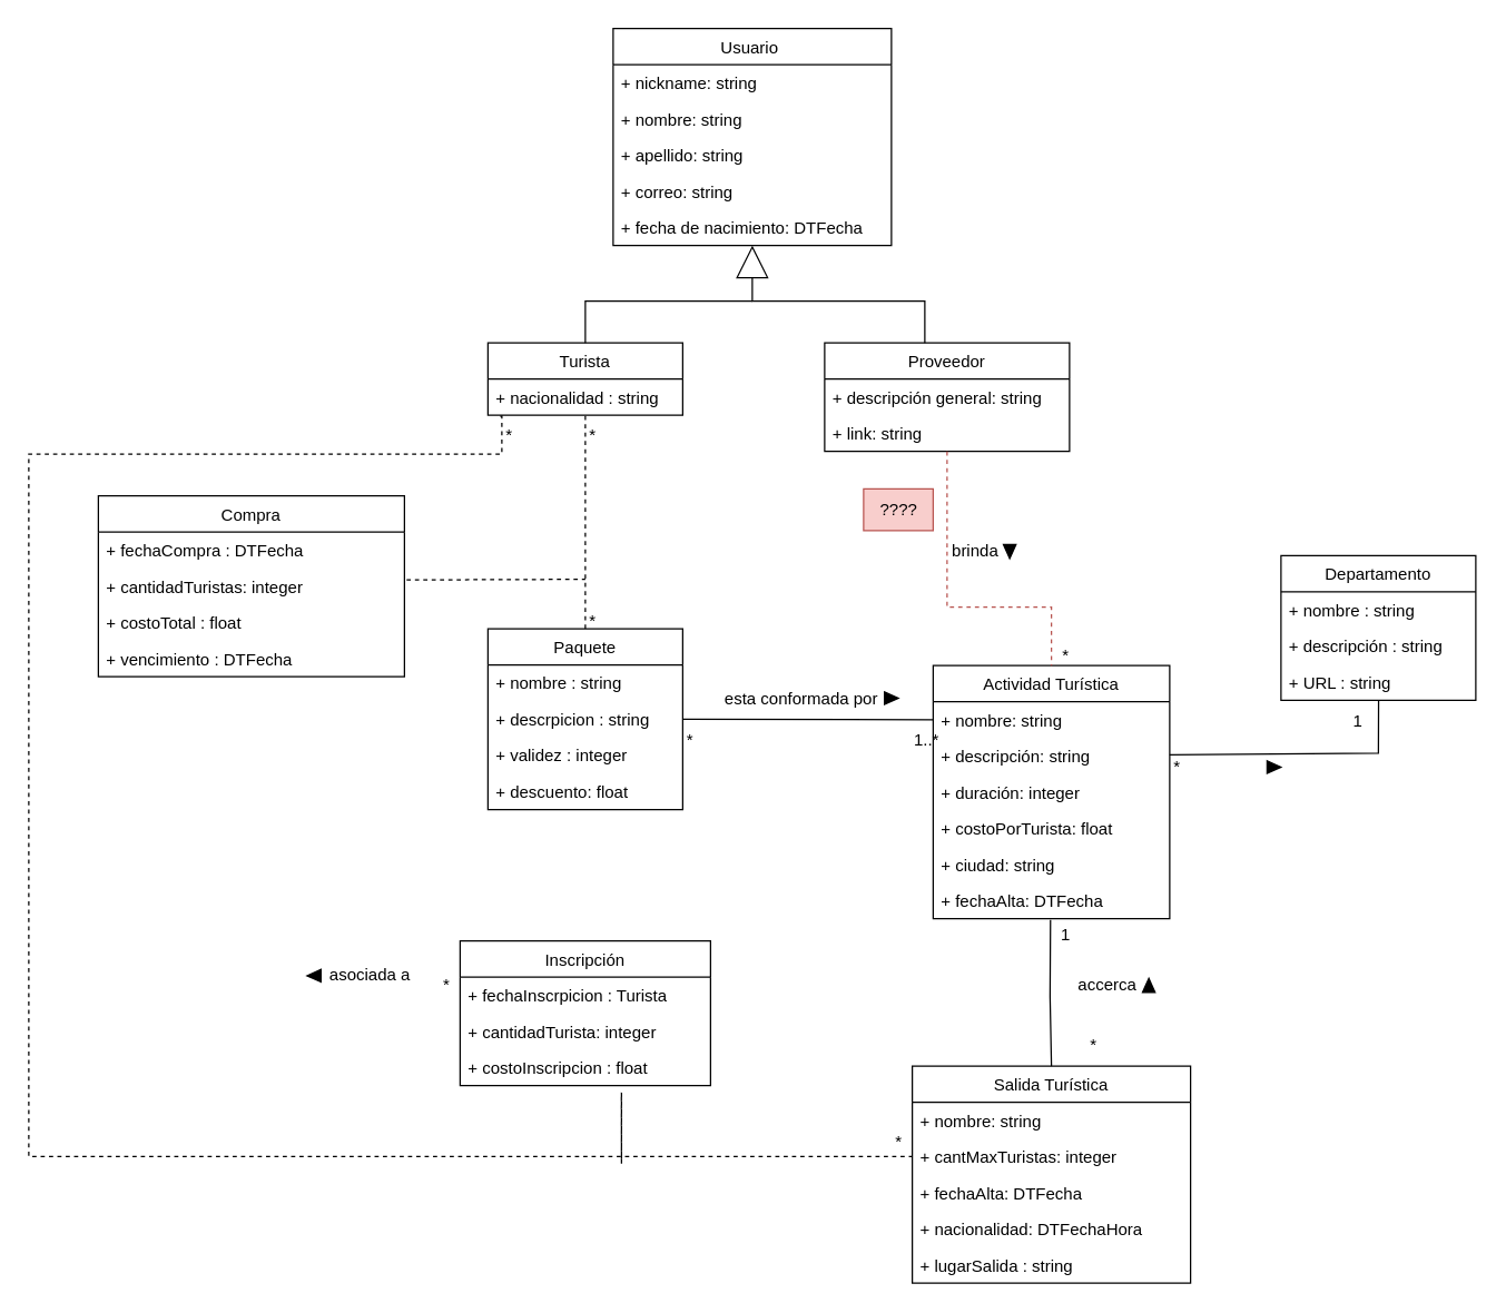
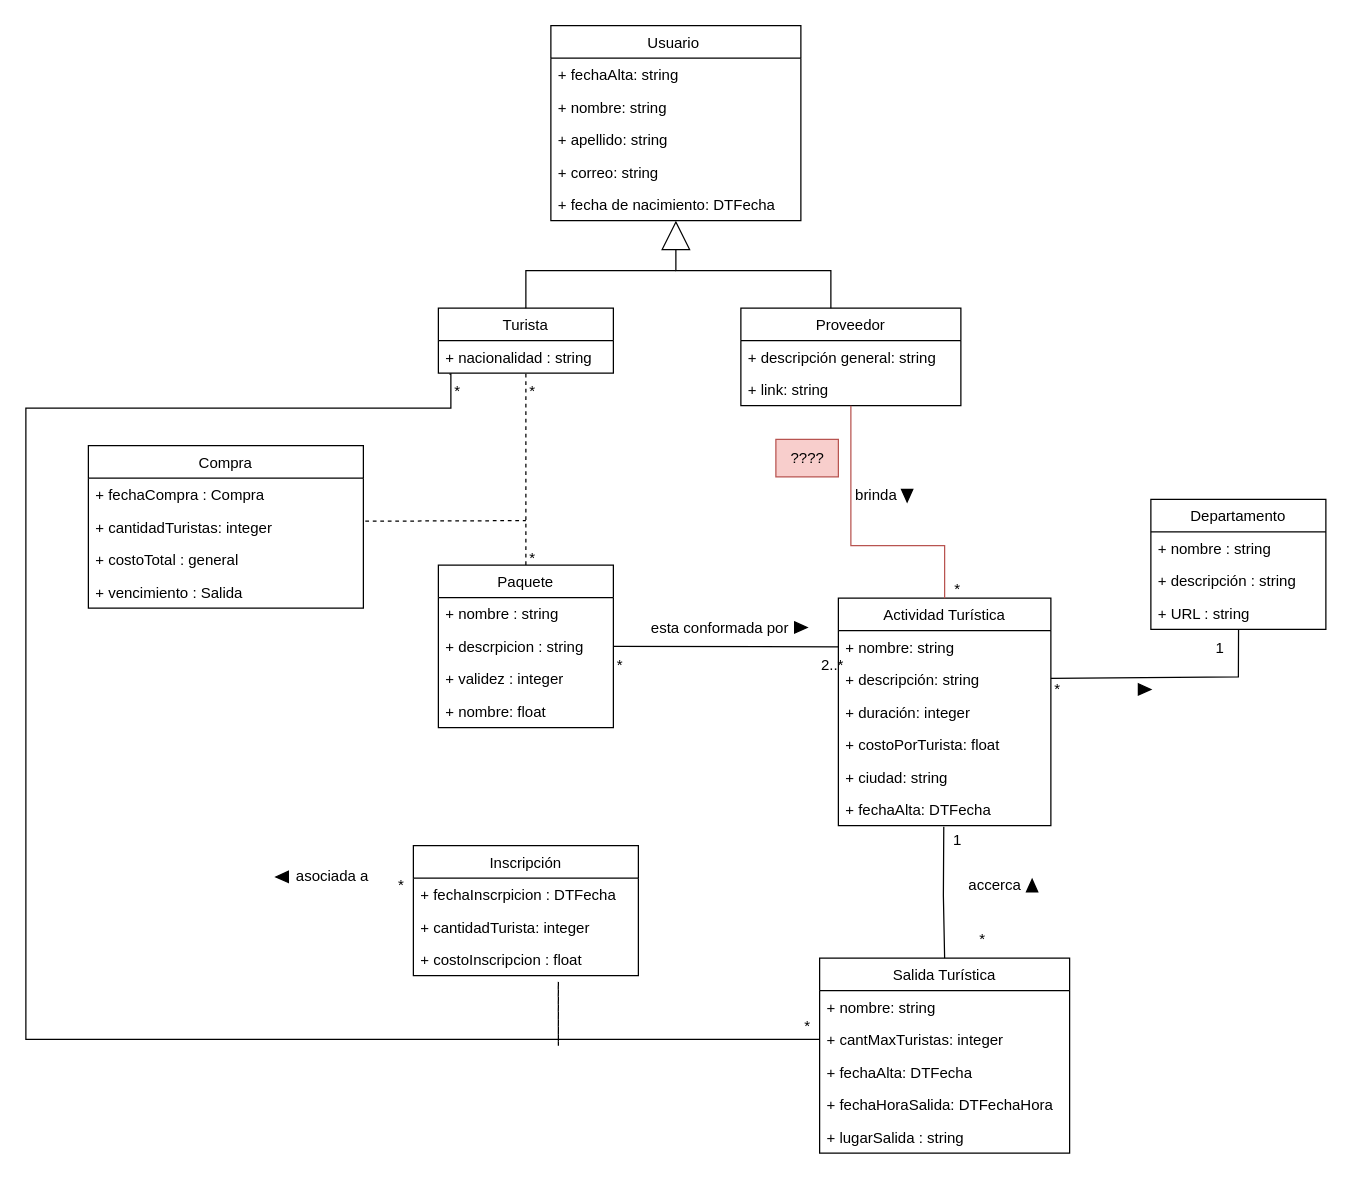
- <mxCell id="3" value="+ nickname: string" style="text;strokeColor=none;fillColor=none;align=left;verticalAlign=top;spacingLeft=4;spacingRight=4;overflow=hidden;rotatable=0;points=[[0,0.5],[1,0.5]];portConstraint=eastwest;" parent="2" vertex="1"><mxGeometry y="26" width="200" height="26" as="geometry" /></mxCell>
+ <mxCell id="3" value="+ fechaAlta: string" style="text;strokeColor=none;fillColor=none;align=left;verticalAlign=top;spacingLeft=4;spacingRight=4;overflow=hidden;rotatable=0;points=[[0,0.5],[1,0.5]];portConstraint=eastwest;" parent="2" vertex="1"><mxGeometry y="26" width="200" height="26" as="geometry" /></mxCell>
- <mxCell id="45" value="+ fechaCompra : DTFecha" style="text;strokeColor=none;fillColor=none;align=left;verticalAlign=top;spacingLeft=4;spacingRight=4;overflow=hidden;rotatable=0;points=[[0,0.5],[1,0.5]];portConstraint=eastwest;" parent="44" vertex="1"><mxGeometry y="26" width="220" height="26" as="geometry" /></mxCell>
+ <mxCell id="45" value="+ fechaCompra : Compra" style="text;strokeColor=none;fillColor=none;align=left;verticalAlign=top;spacingLeft=4;spacingRight=4;overflow=hidden;rotatable=0;points=[[0,0.5],[1,0.5]];portConstraint=eastwest;" parent="44" vertex="1"><mxGeometry y="26" width="220" height="26" as="geometry" /></mxCell>
- <mxCell id="52" value="" style="endArrow=none;html=1;rounded=0;jumpStyle=arc;jumpSize=10;fillColor=#f8cecc;strokeColor=#b85450;entryX=0.5;entryY=0;entryDx=0;entryDy=0;exitX=0.5;exitY=1;exitDx=0;exitDy=0;dashed=1;" parent="1" source="16" target="19" edge="1"><mxGeometry width="50" height="50" relative="1" as="geometry"><mxPoint x="640" y="436" as="sourcePoint" /><mxPoint x="780" y="426" as="targetPoint" /><Array as="points"><mxPoint x="680" y="436" /><mxPoint x="755" y="436" /></Array></mxGeometry></mxCell>
+ <mxCell id="52" value="" style="endArrow=none;html=1;rounded=0;jumpStyle=arc;jumpSize=10;fillColor=#f8cecc;strokeColor=#b85450;entryX=0.5;entryY=0;entryDx=0;entryDy=0;exitX=0.5;exitY=1;exitDx=0;exitDy=0;" parent="1" source="16" target="19" edge="1"><mxGeometry width="50" height="50" relative="1" as="geometry"><mxPoint x="640" y="436" as="sourcePoint" /><mxPoint x="780" y="426" as="targetPoint" /><Array as="points"><mxPoint x="680" y="436" /><mxPoint x="755" y="436" /></Array></mxGeometry></mxCell>
- <mxCell id="47" value="+ costoTotal : float" style="text;strokeColor=none;fillColor=none;align=left;verticalAlign=top;spacingLeft=4;spacingRight=4;overflow=hidden;rotatable=0;points=[[0,0.5],[1,0.5]];portConstraint=eastwest;" parent="44" vertex="1"><mxGeometry y="78" width="220" height="26" as="geometry" /></mxCell>
+ <mxCell id="47" value="+ costoTotal : general" style="text;strokeColor=none;fillColor=none;align=left;verticalAlign=top;spacingLeft=4;spacingRight=4;overflow=hidden;rotatable=0;points=[[0,0.5],[1,0.5]];portConstraint=eastwest;" parent="44" vertex="1"><mxGeometry y="78" width="220" height="26" as="geometry" /></mxCell>
- <mxCell id="48" value="+ vencimiento : DTFecha" style="text;strokeColor=none;fillColor=none;align=left;verticalAlign=top;spacingLeft=4;spacingRight=4;overflow=hidden;rotatable=0;points=[[0,0.5],[1,0.5]];portConstraint=eastwest;" parent="44" vertex="1"><mxGeometry y="104" width="220" height="26" as="geometry" /></mxCell>
+ <mxCell id="48" value="+ vencimiento : Salida" style="text;strokeColor=none;fillColor=none;align=left;verticalAlign=top;spacingLeft=4;spacingRight=4;overflow=hidden;rotatable=0;points=[[0,0.5],[1,0.5]];portConstraint=eastwest;" parent="44" vertex="1"><mxGeometry y="104" width="220" height="26" as="geometry" /></mxCell>
- <mxCell id="69" value="1..*" style="text;html=1;align=center;verticalAlign=middle;resizable=0;points=[];autosize=1;strokeColor=none;fillColor=none;" parent="1" vertex="1"><mxGeometry x="645" y="516.5" width="40" height="30" as="geometry" /></mxCell>
+ <mxCell id="69" value="2..*" style="text;html=1;align=center;verticalAlign=middle;resizable=0;points=[];autosize=1;strokeColor=none;fillColor=none;" parent="1" vertex="1"><mxGeometry x="645" y="516.5" width="40" height="30" as="geometry" /></mxCell>
- <mxCell id="36" value="+ descuento: float" style="text;strokeColor=none;fillColor=none;align=left;verticalAlign=top;spacingLeft=4;spacingRight=4;overflow=hidden;rotatable=0;points=[[0,0.5],[1,0.5]];portConstraint=eastwest;" parent="32" vertex="1"><mxGeometry y="104" width="140" height="26" as="geometry" /></mxCell>
+ <mxCell id="36" value="+ nombre: float" style="text;strokeColor=none;fillColor=none;align=left;verticalAlign=top;spacingLeft=4;spacingRight=4;overflow=hidden;rotatable=0;points=[[0,0.5],[1,0.5]];portConstraint=eastwest;" parent="32" vertex="1"><mxGeometry y="104" width="140" height="26" as="geometry" /></mxCell>
- <mxCell id="55" style="edgeStyle=orthogonalEdgeStyle;rounded=0;orthogonalLoop=1;jettySize=auto;html=1;entryX=0;entryY=0.5;entryDx=0;entryDy=0;endArrow=none;endFill=0;startSize=12;endSize=21;jumpStyle=arc;jumpSize=10;exitX=0.063;exitY=1.028;exitDx=0;exitDy=0;exitPerimeter=0;dashed=1;" parent="1" source="10" target="28" edge="1"><mxGeometry relative="1" as="geometry"><Array as="points"><mxPoint x="360" y="299" /><mxPoint x="360" y="326" /><mxPoint x="20" y="326" /><mxPoint x="20" y="831" /></Array><mxPoint x="359.66" y="324.624" as="sourcePoint" /></mxGeometry></mxCell>
+ <mxCell id="55" style="edgeStyle=orthogonalEdgeStyle;rounded=0;orthogonalLoop=1;jettySize=auto;html=1;entryX=0;entryY=0.5;entryDx=0;entryDy=0;endArrow=none;endFill=0;startSize=12;endSize=21;jumpStyle=arc;jumpSize=10;exitX=0.063;exitY=1.028;exitDx=0;exitDy=0;exitPerimeter=0;" parent="1" source="10" target="28" edge="1"><mxGeometry relative="1" as="geometry"><Array as="points"><mxPoint x="360" y="299" /><mxPoint x="360" y="326" /><mxPoint x="20" y="326" /><mxPoint x="20" y="831" /></Array><mxPoint x="359.66" y="324.624" as="sourcePoint" /></mxGeometry></mxCell>
- <mxCell id="38" value="+ fechaInscrpicion : Turista" style="text;strokeColor=none;fillColor=none;align=left;verticalAlign=top;spacingLeft=4;spacingRight=4;overflow=hidden;rotatable=0;points=[[0,0.5],[1,0.5]];portConstraint=eastwest;" parent="37" vertex="1"><mxGeometry y="26" width="180" height="26" as="geometry" /></mxCell>
+ <mxCell id="38" value="+ fechaInscrpicion : DTFecha" style="text;strokeColor=none;fillColor=none;align=left;verticalAlign=top;spacingLeft=4;spacingRight=4;overflow=hidden;rotatable=0;points=[[0,0.5],[1,0.5]];portConstraint=eastwest;" parent="37" vertex="1"><mxGeometry y="26" width="180" height="26" as="geometry" /></mxCell>
- <mxCell id="30" value="+ nacionalidad: DTFechaHora" style="text;strokeColor=none;fillColor=none;align=left;verticalAlign=top;spacingLeft=4;spacingRight=4;overflow=hidden;rotatable=0;points=[[0,0.5],[1,0.5]];portConstraint=eastwest;" parent="26" vertex="1"><mxGeometry y="104" width="200" height="26" as="geometry" /></mxCell>
+ <mxCell id="30" value="+ fechaHoraSalida: DTFechaHora" style="text;strokeColor=none;fillColor=none;align=left;verticalAlign=top;spacingLeft=4;spacingRight=4;overflow=hidden;rotatable=0;points=[[0,0.5],[1,0.5]];portConstraint=eastwest;" parent="26" vertex="1"><mxGeometry y="104" width="200" height="26" as="geometry" /></mxCell>
